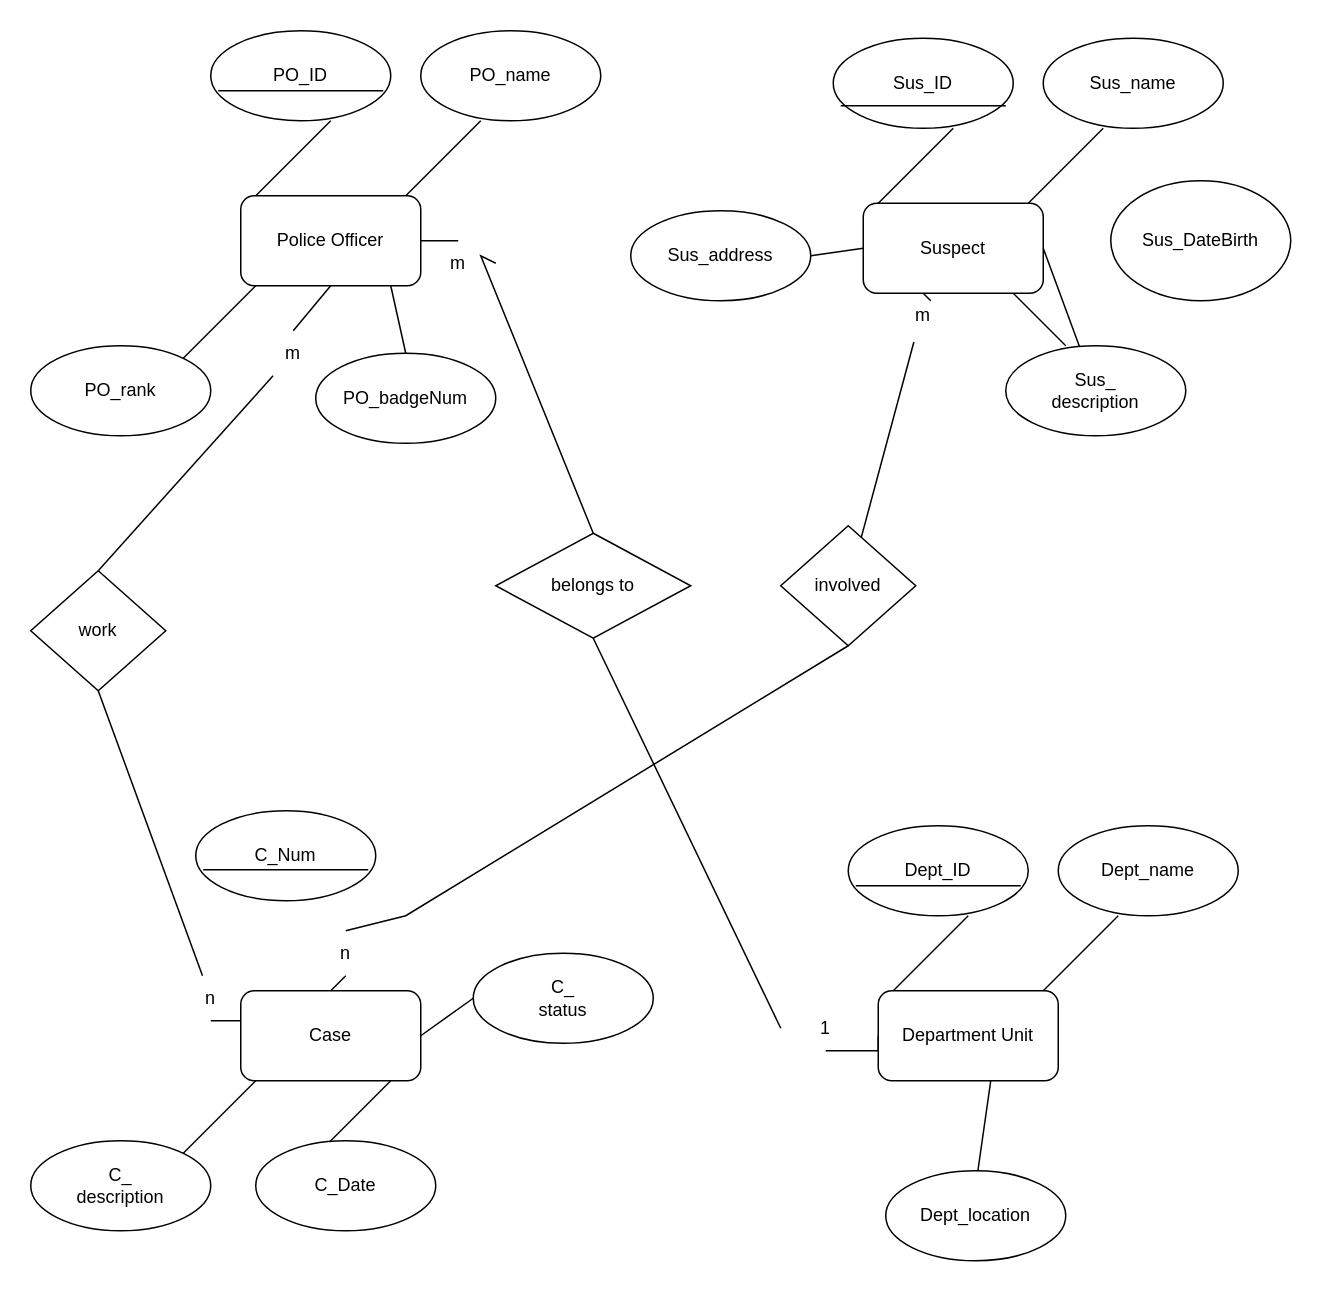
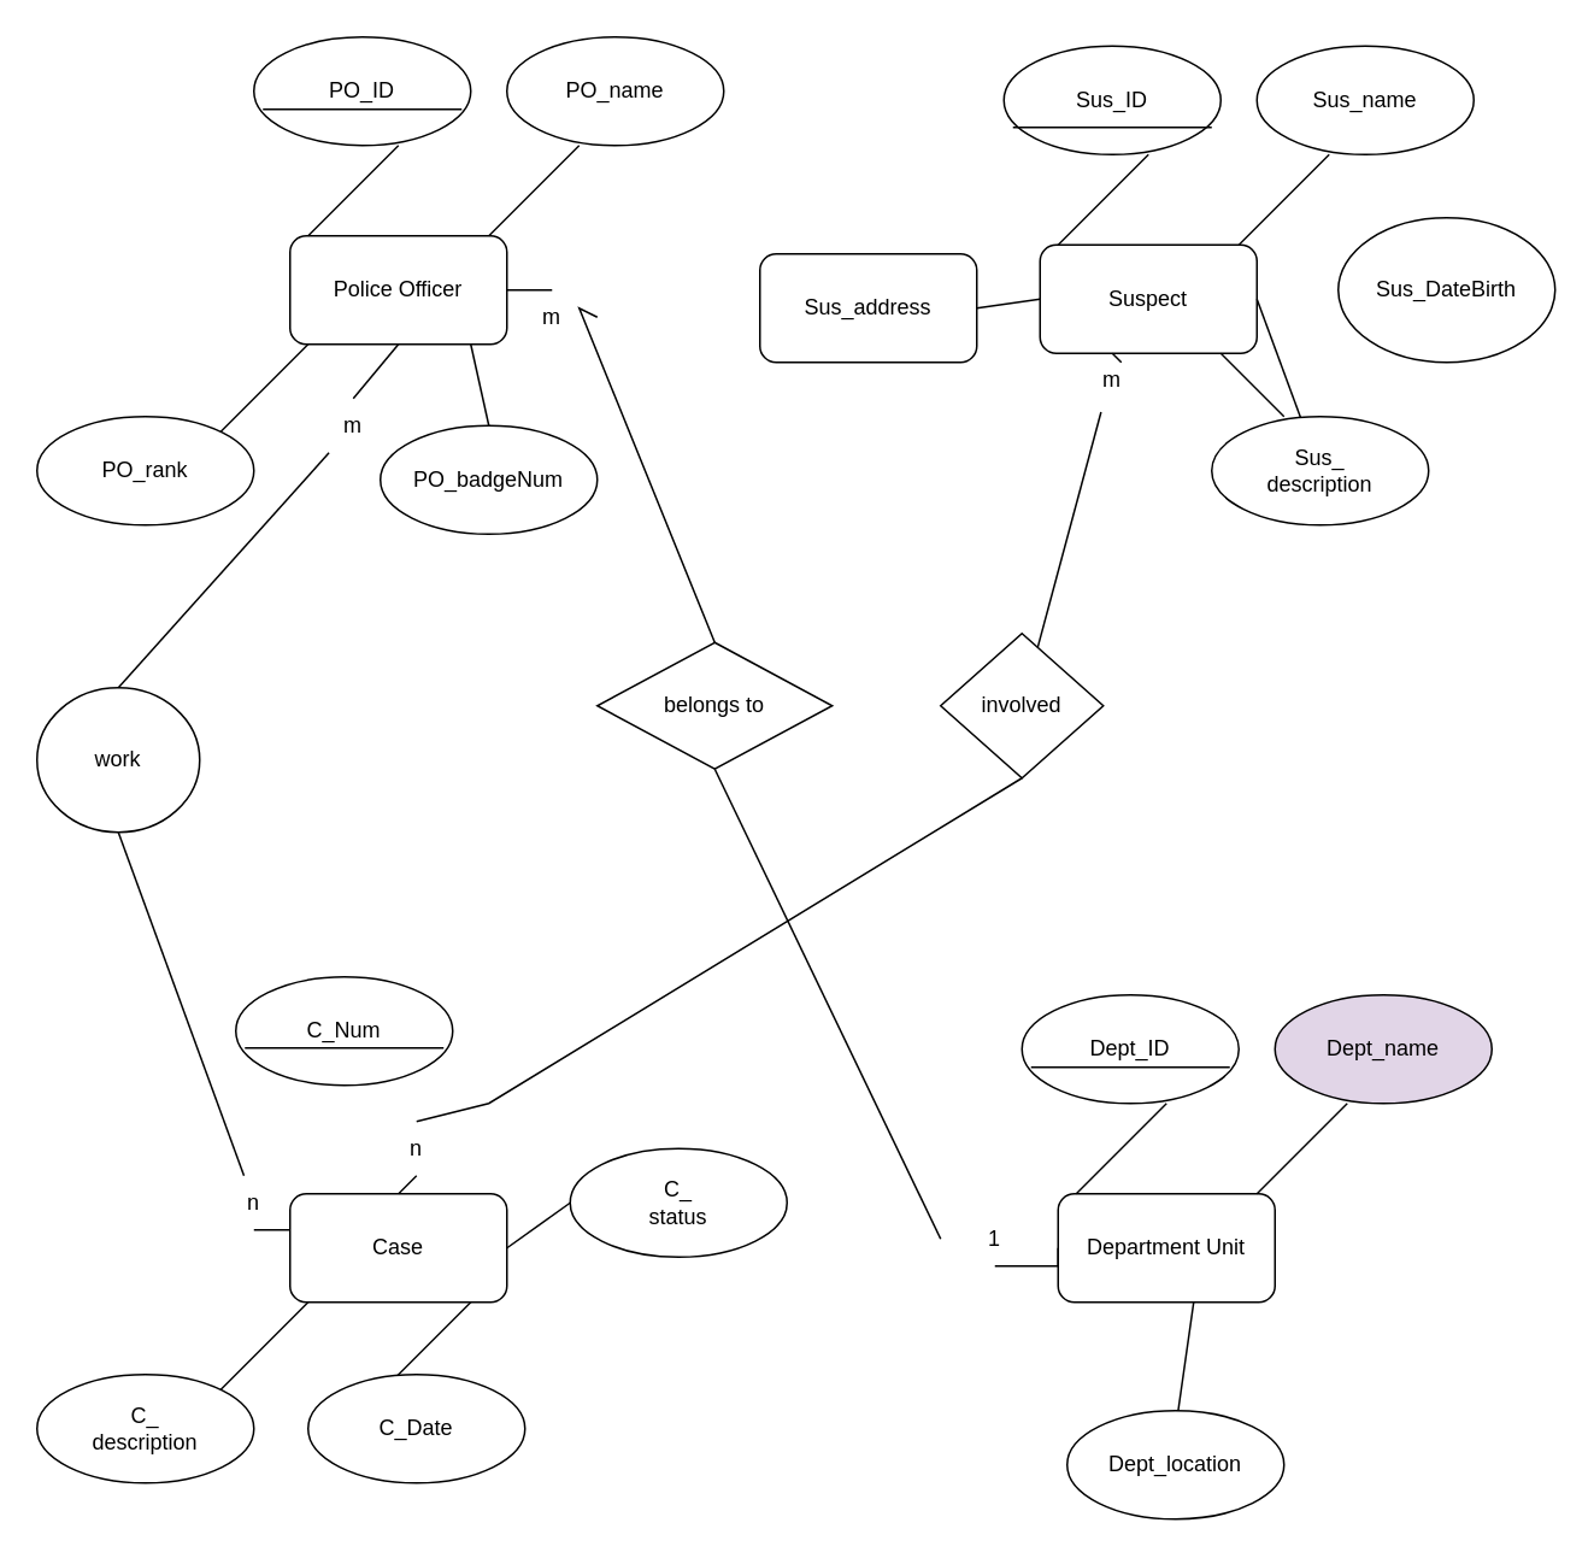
- <mxCell id="18" value="Sus_address" style="ellipse;whiteSpace=wrap;html=1;" vertex="1" parent="1"><mxGeometry x="420" y="140" width="120" height="60" as="geometry" /></mxCell>
+ <mxCell id="18" value="Sus_address" style="whiteSpace=wrap;html=1;rounded=1;" vertex="1" parent="1"><mxGeometry x="420" y="140" width="120" height="60" as="geometry" /></mxCell>
- <mxCell id="39" value="work" style="rhombus;whiteSpace=wrap;html=1;" vertex="1" parent="1"><mxGeometry x="20" y="380" width="90" height="80" as="geometry" /></mxCell>
+ <mxCell id="39" value="work" style="ellipse;whiteSpace=wrap;html=1;" vertex="1" parent="1"><mxGeometry x="20" y="380" width="90" height="80" as="geometry" /></mxCell>
- <mxCell id="25" value="Dept_name" style="ellipse;whiteSpace=wrap;html=1;" vertex="1" parent="1"><mxGeometry x="705" y="550" width="120" height="60" as="geometry" /></mxCell>
+ <mxCell id="25" value="Dept_name" style="ellipse;whiteSpace=wrap;html=1;fillColor=#e1d5e7;" vertex="1" parent="1"><mxGeometry x="705" y="550" width="120" height="60" as="geometry" /></mxCell>
